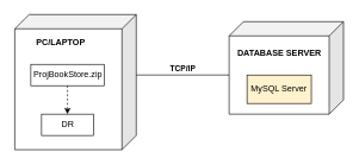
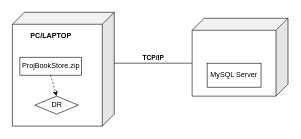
- <mxCell id="4" value="&lt;b&gt;DATABASE SERVER&lt;/b&gt;" style="text;html=1;align=center;verticalAlign=middle;resizable=0;points=[];autosize=1;strokeColor=none;fillColor=none;" vertex="1" parent="2"><mxGeometry y="30" width="140" height="30" as="geometry" /></mxCell>
- <mxCell id="9" value="ProjBookStore.zip" style="rounded=0;whiteSpace=wrap;html=1;" vertex="1" parent="6"><mxGeometry x="22.5" y="70" width="102.5" height="30" as="geometry" /></mxCell>
+ <mxCell id="9" value="ProjBookStore.zip" style="rounded=0;whiteSpace=wrap;html=1;" vertex="1" parent="6"><mxGeometry x="12.5" y="75" width="102.5" height="30" as="geometry" /></mxCell>
- <mxCell id="5" value="MySQL Server" style="rounded=0;whiteSpace=wrap;html=1;fillColor=#fff2cc;" vertex="1" parent="2"><mxGeometry x="25" y="75" width="90" height="40" as="geometry" /></mxCell>
+ <mxCell id="5" value="MySQL Server" style="rounded=0;whiteSpace=wrap;html=1;" vertex="1" parent="2"><mxGeometry x="25" y="75" width="90" height="40" as="geometry" /></mxCell>
- <mxCell id="10" value="DR" style="rounded=0;whiteSpace=wrap;html=1;" vertex="1" parent="6"><mxGeometry x="37.5" y="140" width="72.5" height="30" as="geometry" /></mxCell>
+ <mxCell id="10" value="DR" style="rhombus;whiteSpace=wrap;html=1;" vertex="1" parent="6"><mxGeometry x="37.5" y="140" width="72.5" height="30" as="geometry" /></mxCell>
